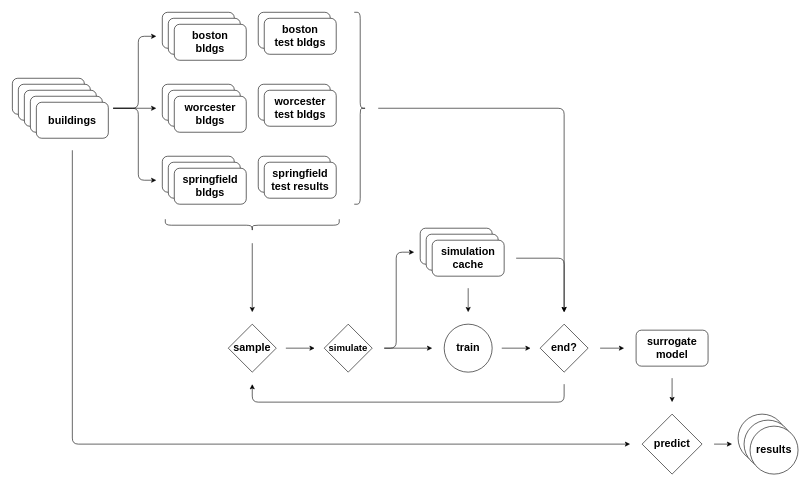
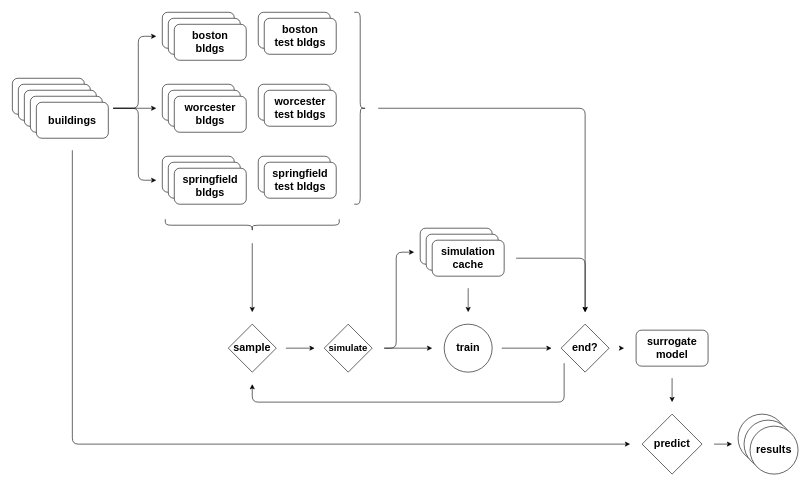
- <mxCell id="26" value="&lt;font style=&quot;font-size: 18px;&quot;&gt;&lt;b&gt;springfield test results&lt;/b&gt;&lt;/font&gt;" style="rounded=1;whiteSpace=wrap;html=1;" parent="1" vertex="1"><mxGeometry x="440" y="270" width="120" height="60" as="geometry" /></mxCell>
+ <mxCell id="26" value="&lt;font style=&quot;font-size: 18px;&quot;&gt;&lt;b&gt;springfield test bldgs&lt;/b&gt;&lt;/font&gt;" style="rounded=1;whiteSpace=wrap;html=1;" parent="1" vertex="1"><mxGeometry x="440" y="270" width="120" height="60" as="geometry" /></mxCell>
- <mxCell id="38" value="&lt;b&gt;&lt;font style=&quot;font-size: 18px;&quot;&gt;end?&lt;/font&gt;&lt;/b&gt;" style="rhombus;whiteSpace=wrap;html=1;fontFamily=Helvetica;fontSize=11;fontColor=default;" parent="1" vertex="1"><mxGeometry x="900" y="540" width="80" height="80" as="geometry" /></mxCell>
+ <mxCell id="38" value="&lt;b&gt;&lt;font style=&quot;font-size: 18px;&quot;&gt;end?&lt;/font&gt;&lt;/b&gt;" style="rhombus;whiteSpace=wrap;html=1;fontFamily=Helvetica;fontSize=11;fontColor=default;" parent="1" vertex="1"><mxGeometry x="935" y="540" width="80" height="80" as="geometry" /></mxCell>
